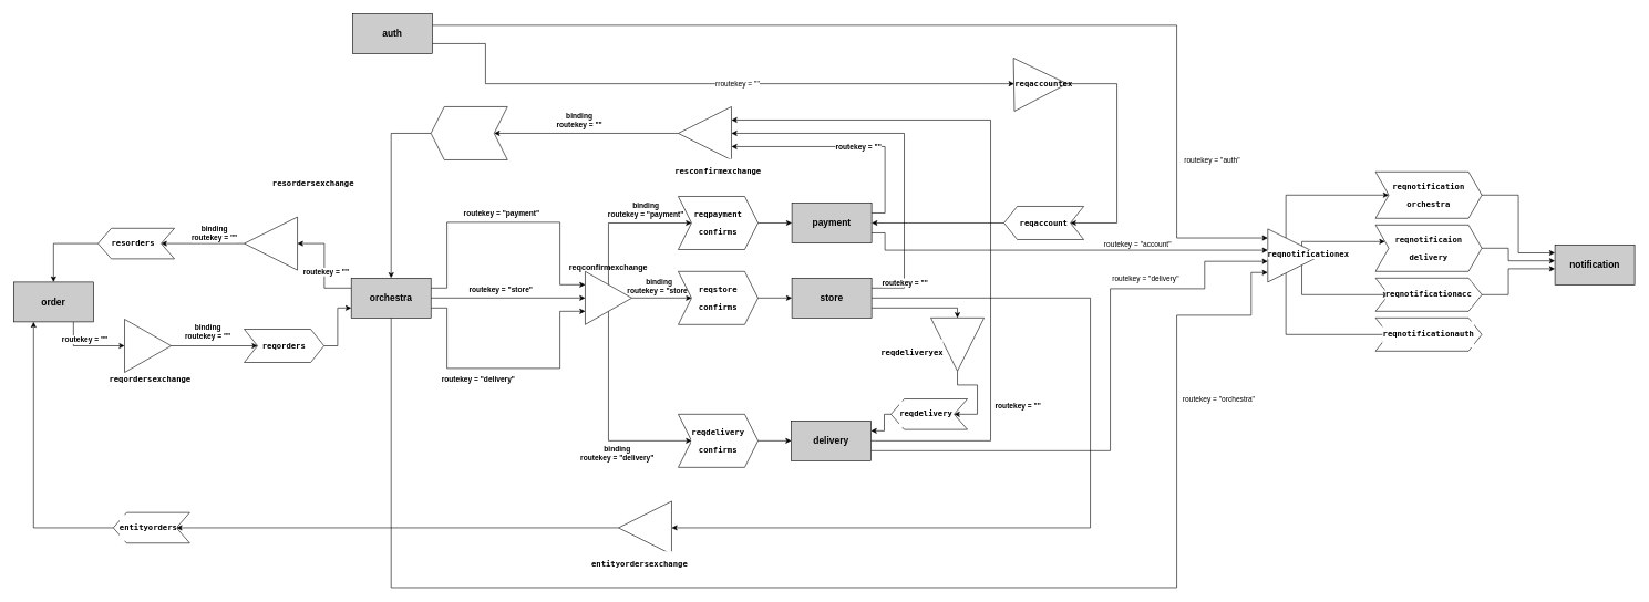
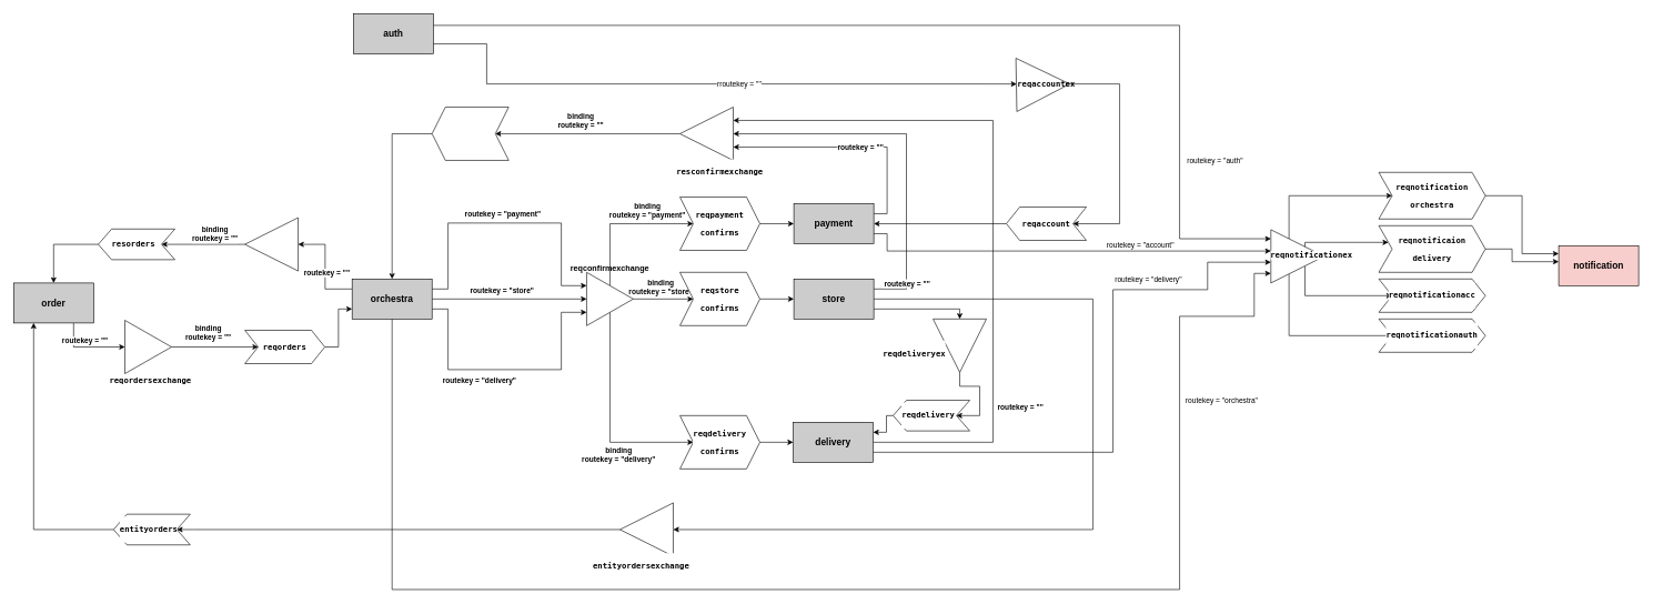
- <mxCell id="40" value="&lt;pre style=&quot;border-color: var(--border-color); font-family: &amp;quot;JetBrains Mono&amp;quot;, monospace;&quot;&gt;&lt;span style=&quot;background-color: rgb(255, 255, 255);&quot;&gt;&lt;b&gt;resorders&lt;/b&gt;&lt;/span&gt;&lt;b style=&quot;white-space: normal;&quot;&gt;exchange&lt;/b&gt;&lt;/pre&gt;" style="text;strokeColor=none;align=center;fillColor=none;html=1;verticalAlign=middle;whiteSpace=wrap;rounded=0;fontColor=#000000;" parent="1" vertex="1"><mxGeometry x="400" y="260" width="142" height="30" as="geometry" /></mxCell>
- <mxCell id="68" value="notification" style="rounded=0;whiteSpace=wrap;html=1;fontSize=14;fontStyle=1;fillColor=#CCCCCC;points=[[0,0,0,0,0],[0,0.2,0,0,0],[0,0.4,0,0,0],[0,0.6,0,0,0],[0,0.8,0,0,0],[0,1,0,0,0],[0.25,0,0,0,0],[0.25,1,0,0,0],[0.5,0,0,0,0],[0.5,1,0,0,0],[0.75,0,0,0,0],[0.75,1,0,0,0],[1,0,0,0,0],[1,0.25,0,0,0],[1,0.5,0,0,0],[1,0.75,0,0,0],[1,1,0,0,0]];" parent="1" vertex="1"><mxGeometry x="2339" y="368" width="120" height="60" as="geometry" /></mxCell>
+ <mxCell id="68" value="notification" style="rounded=0;whiteSpace=wrap;html=1;fontSize=14;fontStyle=1;fillColor=#f8cecc;points=[[0,0,0,0,0],[0,0.2,0,0,0],[0,0.4,0,0,0],[0,0.6,0,0,0],[0,0.8,0,0,0],[0,1,0,0,0],[0.25,0,0,0,0],[0.25,1,0,0,0],[0.5,0,0,0,0],[0.5,1,0,0,0],[0.75,0,0,0,0],[0.75,1,0,0,0],[1,0,0,0,0],[1,0.25,0,0,0],[1,0.5,0,0,0],[1,0.75,0,0,0],[1,1,0,0,0]];" parent="1" vertex="1"><mxGeometry x="2339" y="368" width="120" height="60" as="geometry" /></mxCell>
- <mxCell id="83" style="edgeStyle=orthogonalEdgeStyle;rounded=0;orthogonalLoop=1;jettySize=auto;html=1;exitX=1;exitY=0.5;exitDx=0;exitDy=0;entryX=0;entryY=0.6;entryDx=0;entryDy=0;entryPerimeter=0;" parent="1" source="79" target="68" edge="1"><mxGeometry relative="1" as="geometry"><Array as="points"><mxPoint x="2269" y="443" /><mxPoint x="2269" y="404" /></Array></mxGeometry></mxCell>
